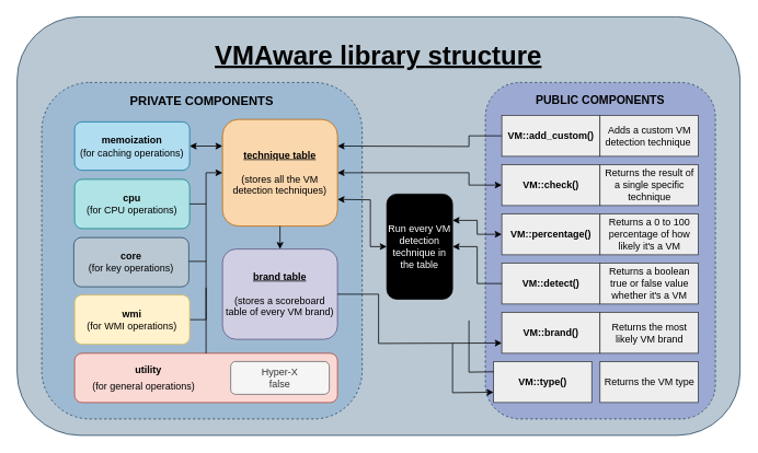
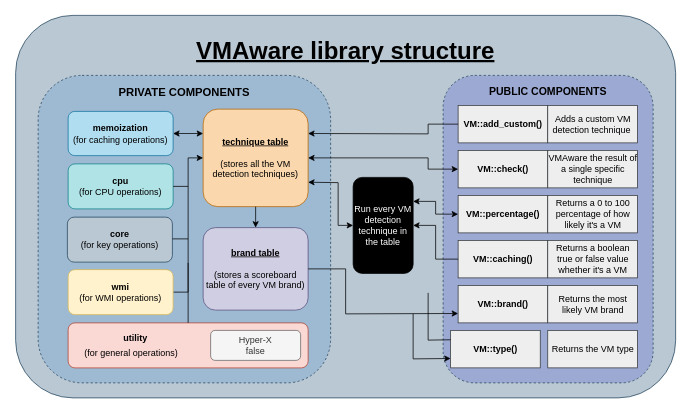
- <mxCell id="22" value="Returns the result of a single specific technique" style="rounded=0;whiteSpace=wrap;html=1;fillColor=#eeeeee;strokeColor=#36393d;fontColor=#000000;" parent="1" vertex="1"><mxGeometry x="729.5" y="200" width="119.5" height="50" as="geometry" /></mxCell>
+ <mxCell id="22" value="VMAware the result of a single specific technique" style="rounded=0;whiteSpace=wrap;html=1;fillColor=#eeeeee;strokeColor=#36393d;fontColor=#000000;" parent="1" vertex="1"><mxGeometry x="729.5" y="200" width="119.5" height="50" as="geometry" /></mxCell>
- <mxCell id="13" value="&lt;b&gt;VM::detect()&lt;/b&gt;" style="rounded=0;whiteSpace=wrap;html=1;fillColor=#eeeeee;strokeColor=#36393d;fontColor=#000000;" parent="1" vertex="1"><mxGeometry x="610" y="320" width="119.5" height="50" as="geometry" /></mxCell>
+ <mxCell id="13" value="&lt;b&gt;VM::caching()&lt;/b&gt;" style="rounded=0;whiteSpace=wrap;html=1;fillColor=#eeeeee;strokeColor=#36393d;fontColor=#000000;" parent="1" vertex="1"><mxGeometry x="610" y="320" width="119.5" height="50" as="geometry" /></mxCell>
